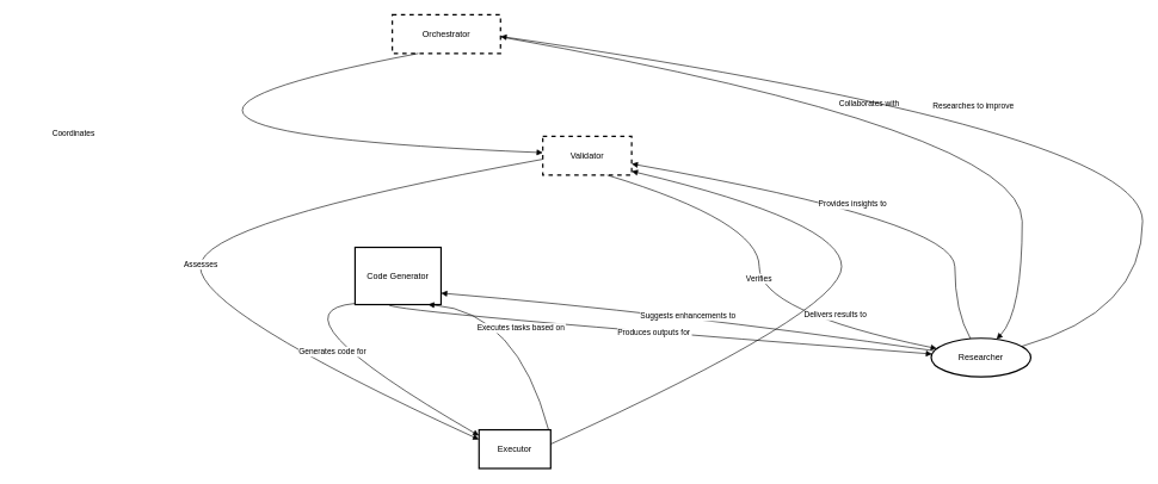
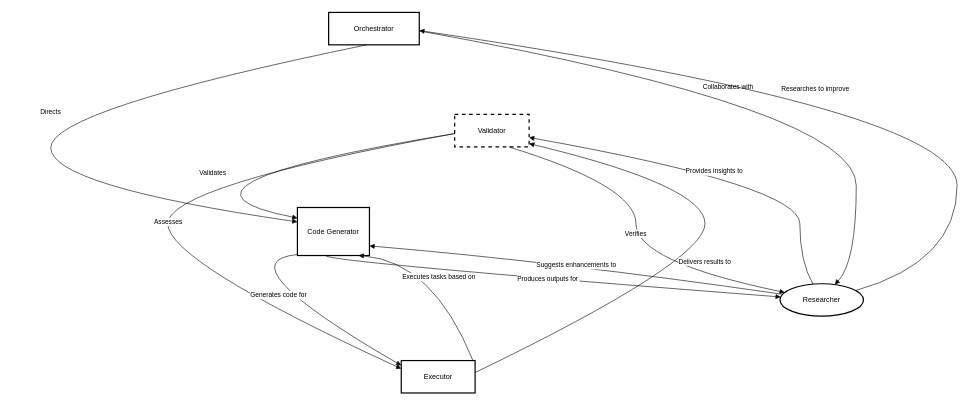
- <mxCell id="2" value="Orchestrator" style="whiteSpace=wrap;strokeWidth=2;dashed=1;" parent="1" vertex="1"><mxGeometry x="547" y="20" width="151" height="54" as="geometry" /></mxCell>
+ <mxCell id="2" value="Orchestrator" style="whiteSpace=wrap;strokeWidth=2;" parent="1" vertex="1"><mxGeometry x="547" y="20" width="151" height="54" as="geometry" /></mxCell>
- <mxCell id="7" value="Coordinates" style="curved=1;startArrow=none;endArrow=block;exitX=0.24;exitY=1;entryX=0;entryY=0.42;" parent="1" source="2" target="3" edge="1"><mxGeometry relative="1" as="geometry"><Array as="points"><mxPoint x="20" y="182" /></Array></mxGeometry></mxCell>
+ <mxCell id="8" value="Directs" style="curved=1;startArrow=none;endArrow=block;exitX=0.42;exitY=1;entryX=0;entryY=0.3;" parent="1" source="2" target="4" edge="1"><mxGeometry relative="1" as="geometry"><Array as="points"><mxPoint x="84" y="182" /><mxPoint x="84" y="309" /></Array></mxGeometry></mxCell>
+ <mxCell id="10" value="Validates" style="curved=1;startArrow=none;endArrow=block;exitX=0;exitY=0.59;entryX=0;entryY=0.22;" parent="1" source="3" target="4" edge="1"><mxGeometry relative="1" as="geometry"><Array as="points"><mxPoint x="224" y="309" /></Array></mxGeometry></mxCell>
- <mxCell id="5" value="Executor" style="whiteSpace=wrap;strokeWidth=2;" parent="1" vertex="1"><mxGeometry x="668" y="600" width="100" height="54" as="geometry" /></mxCell>
+ <mxCell id="5" value="Executor" style="whiteSpace=wrap;strokeWidth=2;" parent="1" vertex="1"><mxGeometry x="668" y="600" width="123" height="54" as="geometry" /></mxCell>
